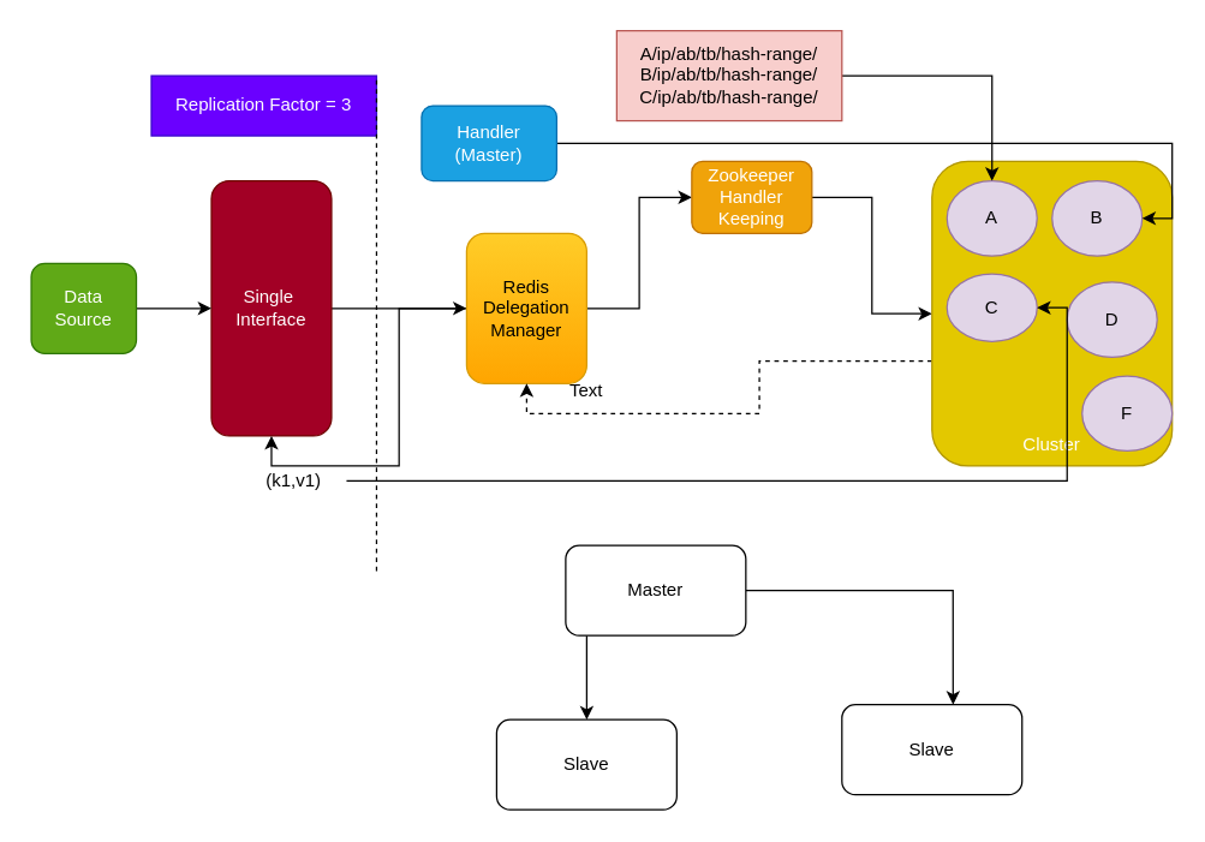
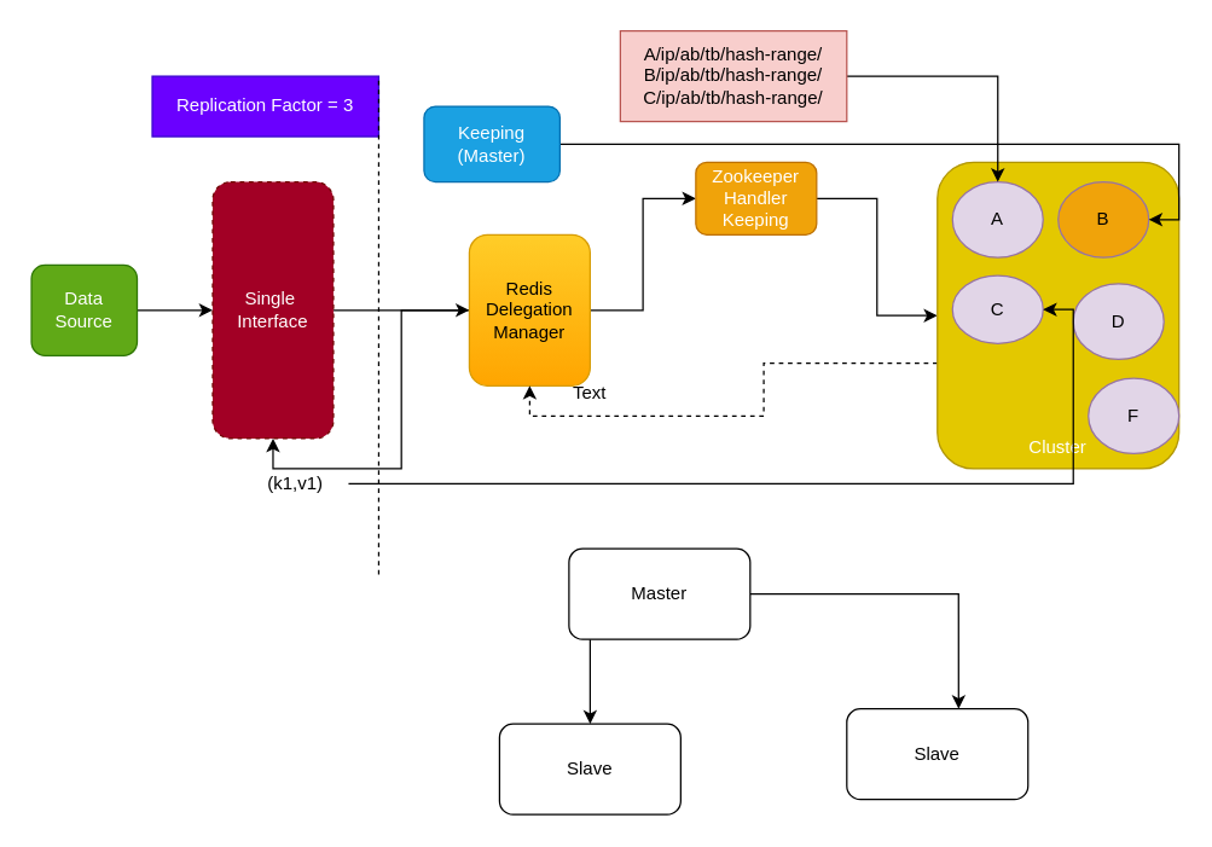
- <mxCell id="31" value="Handler&lt;br&gt;(Master)" style="rounded=1;whiteSpace=wrap;html=1;fillColor=#1ba1e2;strokeColor=#006EAF;fontColor=#ffffff;" vertex="1" parent="1"><mxGeometry x="280" y="70" width="90" height="50" as="geometry" /></mxCell>
+ <mxCell id="31" value="Keeping&lt;br&gt;(Master)" style="rounded=1;whiteSpace=wrap;html=1;fillColor=#1ba1e2;strokeColor=#006EAF;fontColor=#ffffff;" vertex="1" parent="1"><mxGeometry x="280" y="70" width="90" height="50" as="geometry" /></mxCell>
- <mxCell id="18" value="B" style="ellipse;whiteSpace=wrap;html=1;fillColor=#e1d5e7;strokeColor=#9673a6;" vertex="1" parent="1"><mxGeometry x="700" y="120" width="60" height="50" as="geometry" /></mxCell>
+ <mxCell id="18" value="B" style="ellipse;whiteSpace=wrap;html=1;fillColor=#f0a30a;strokeColor=#9673a6;" vertex="1" parent="1"><mxGeometry x="700" y="120" width="60" height="50" as="geometry" /></mxCell>
- <mxCell id="3" value="Single&amp;nbsp;&lt;br&gt;Interface" style="rounded=1;whiteSpace=wrap;html=1;fillColor=#a20025;strokeColor=#6F0000;fontColor=#ffffff;" vertex="1" parent="1"><mxGeometry x="140" y="120" width="80" height="170" as="geometry" /></mxCell>
+ <mxCell id="3" value="Single&amp;nbsp;&lt;br&gt;Interface" style="rounded=1;whiteSpace=wrap;html=1;fillColor=#a20025;strokeColor=#6F0000;fontColor=#ffffff;dashed=1;" vertex="1" parent="1"><mxGeometry x="140" y="120" width="80" height="170" as="geometry" /></mxCell>
